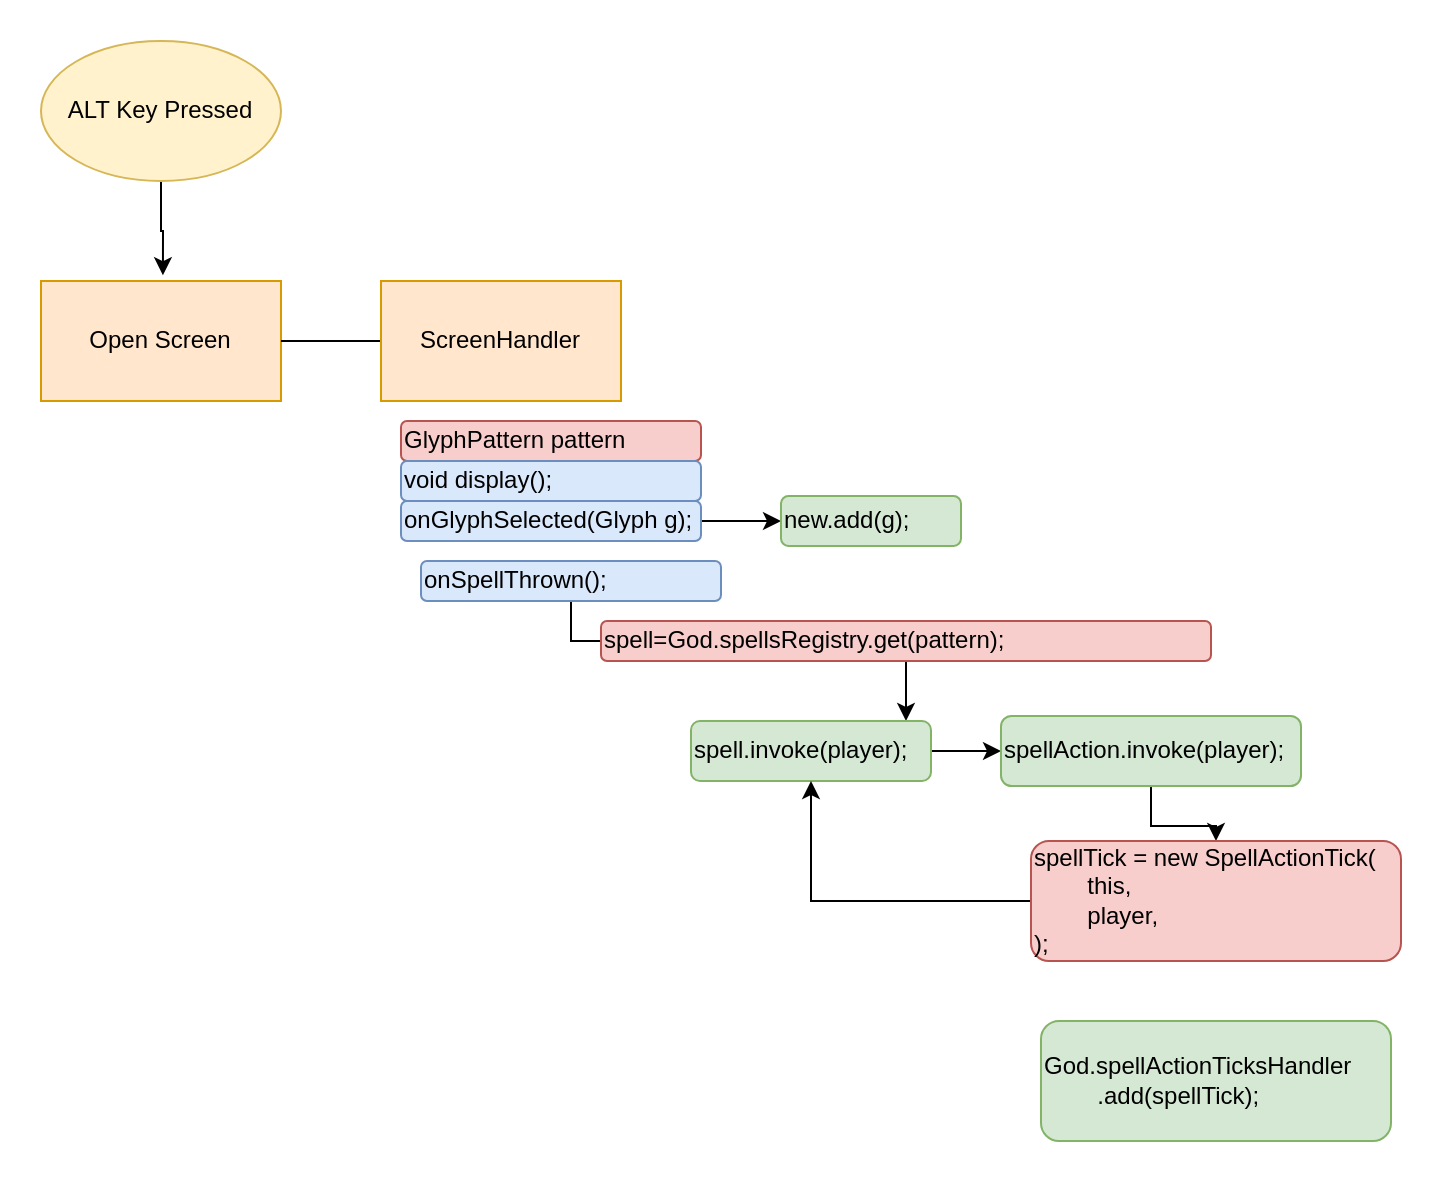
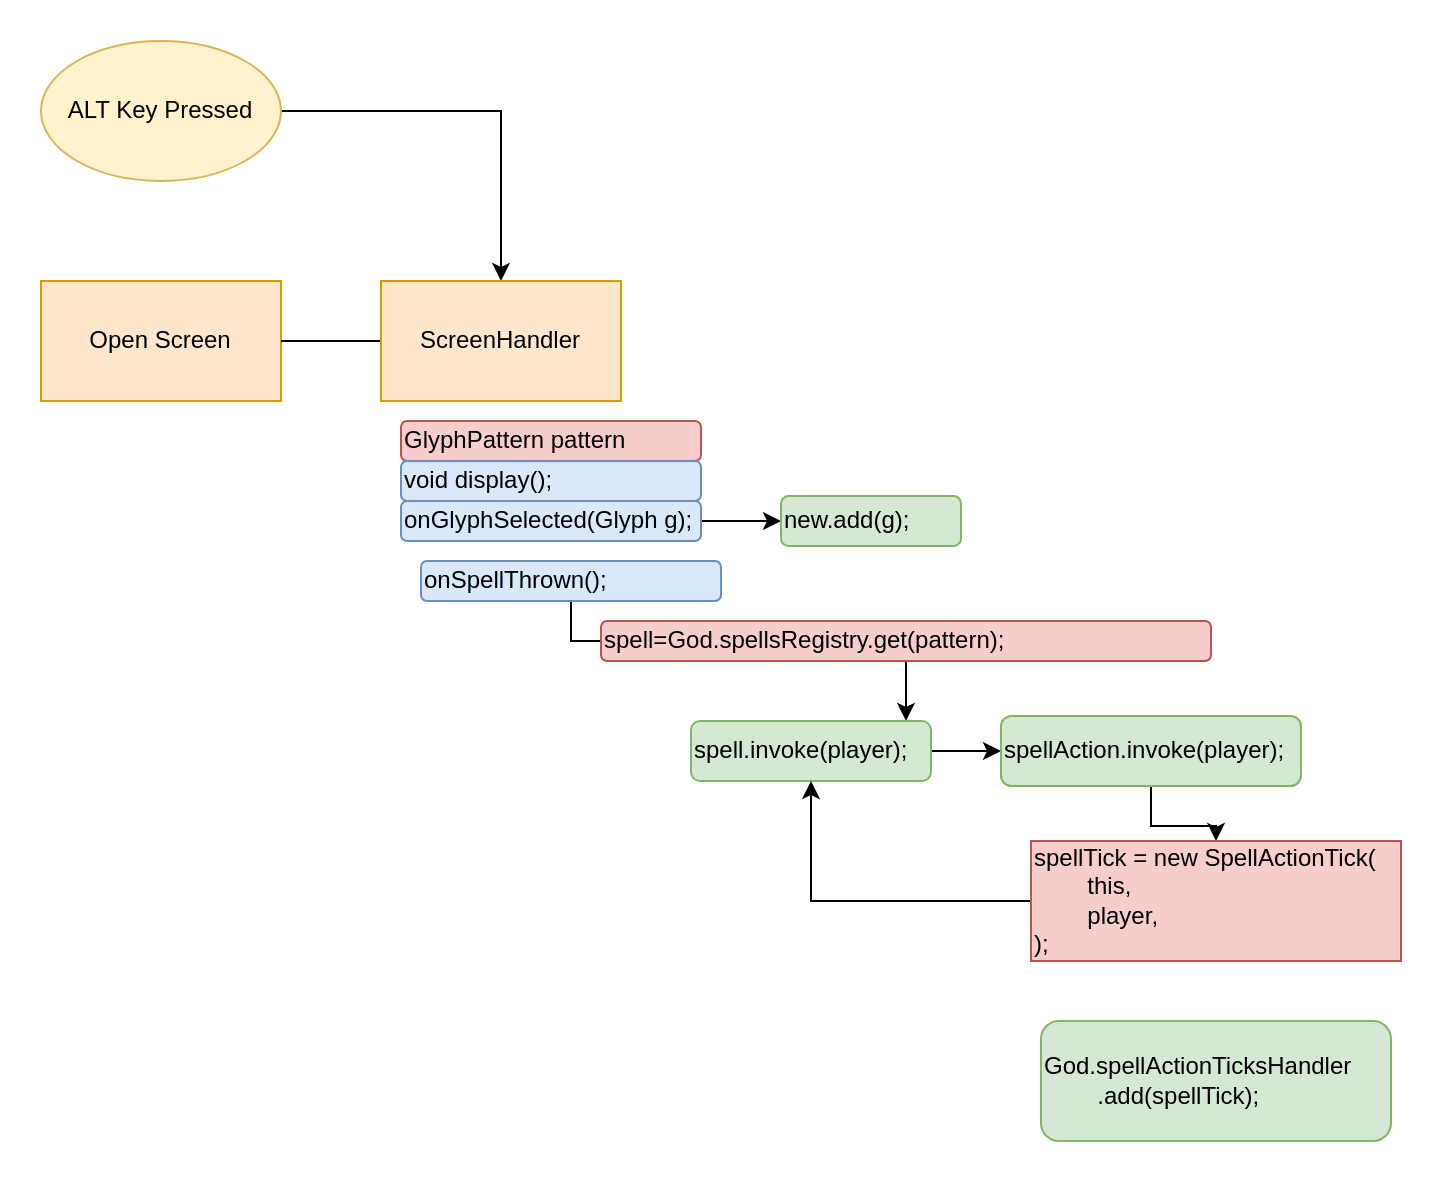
- <mxCell id="2" style="edgeStyle=orthogonalEdgeStyle;rounded=0;orthogonalLoop=1;jettySize=auto;html=1;entryX=0.508;entryY=-0.048;entryDx=0;entryDy=0;entryPerimeter=0;" parent="1" source="3" target="4" edge="1"><mxGeometry relative="1" as="geometry" /></mxCell>
+ <mxCell id="2" style="edgeStyle=orthogonalEdgeStyle;rounded=0;orthogonalLoop=1;jettySize=auto;html=1;" parent="1" source="3" target="6" edge="1"><mxGeometry relative="1" as="geometry" /></mxCell>
- <mxCell id="22" value="spellTick = new SpellActionTick(&lt;br&gt;&lt;span style=&quot;white-space: pre;&quot;&gt;&#09;this,&lt;br&gt;&lt;/span&gt;&lt;span style=&quot;white-space: pre;&quot;&gt;&#09;&lt;/span&gt;player,&lt;br&gt;);" style="whiteSpace=wrap;html=1;align=left;rounded=1;fillColor=#f8cecc;strokeColor=#b85450;" vertex="1" parent="1"><mxGeometry x="515" y="420" width="185" height="60" as="geometry" /></mxCell>
+ <mxCell id="22" value="spellTick = new SpellActionTick(&lt;br&gt;&lt;span style=&quot;white-space: pre;&quot;&gt;&#09;this,&lt;br&gt;&lt;/span&gt;&lt;span style=&quot;white-space: pre;&quot;&gt;&#09;&lt;/span&gt;player,&lt;br&gt;);" style="whiteSpace=wrap;html=1;align=left;fillColor=#f8cecc;strokeColor=#b85450;rounded=0;" vertex="1" parent="1"><mxGeometry x="515" y="420" width="185" height="60" as="geometry" /></mxCell>
